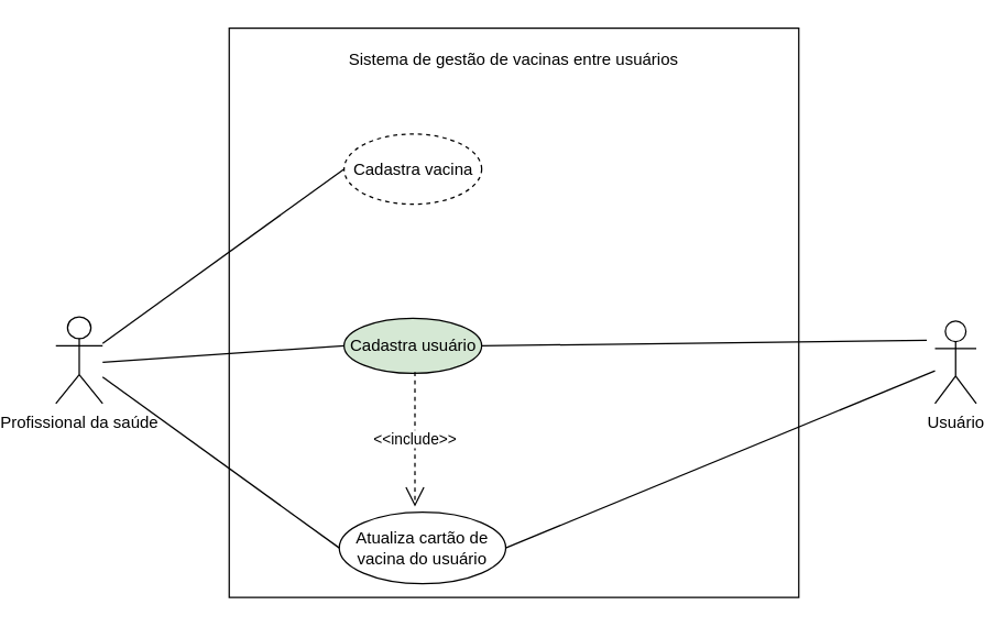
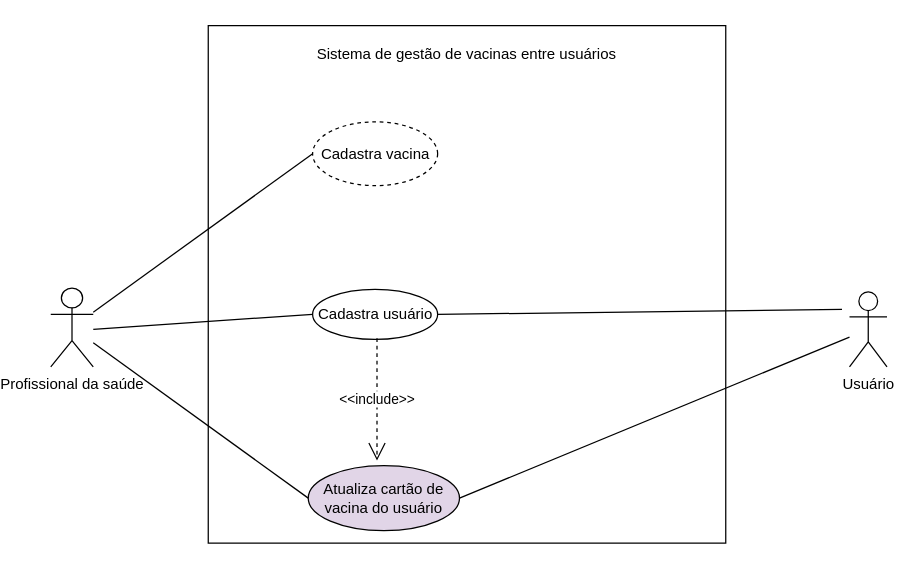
- <mxCell id="3" value="Cadastra usuário" style="ellipse;whiteSpace=wrap;html=1;align=center;fillColor=#d5e8d4;" vertex="1" parent="1"><mxGeometry x="229.5" y="231" width="100" height="40" as="geometry" /></mxCell>
+ <mxCell id="3" value="Cadastra usuário" style="ellipse;whiteSpace=wrap;html=1;align=center;" vertex="1" parent="1"><mxGeometry x="229.5" y="231" width="100" height="40" as="geometry" /></mxCell>
- <mxCell id="5" value="Atualiza cartão de vacina do usuário" style="ellipse;whiteSpace=wrap;html=1;align=center;" vertex="1" parent="1"><mxGeometry x="226" y="372" width="121" height="52" as="geometry" /></mxCell>
+ <mxCell id="5" value="Atualiza cartão de vacina do usuário" style="ellipse;whiteSpace=wrap;html=1;align=center;fillColor=#e1d5e7;" vertex="1" parent="1"><mxGeometry x="226" y="372" width="121" height="52" as="geometry" /></mxCell>
